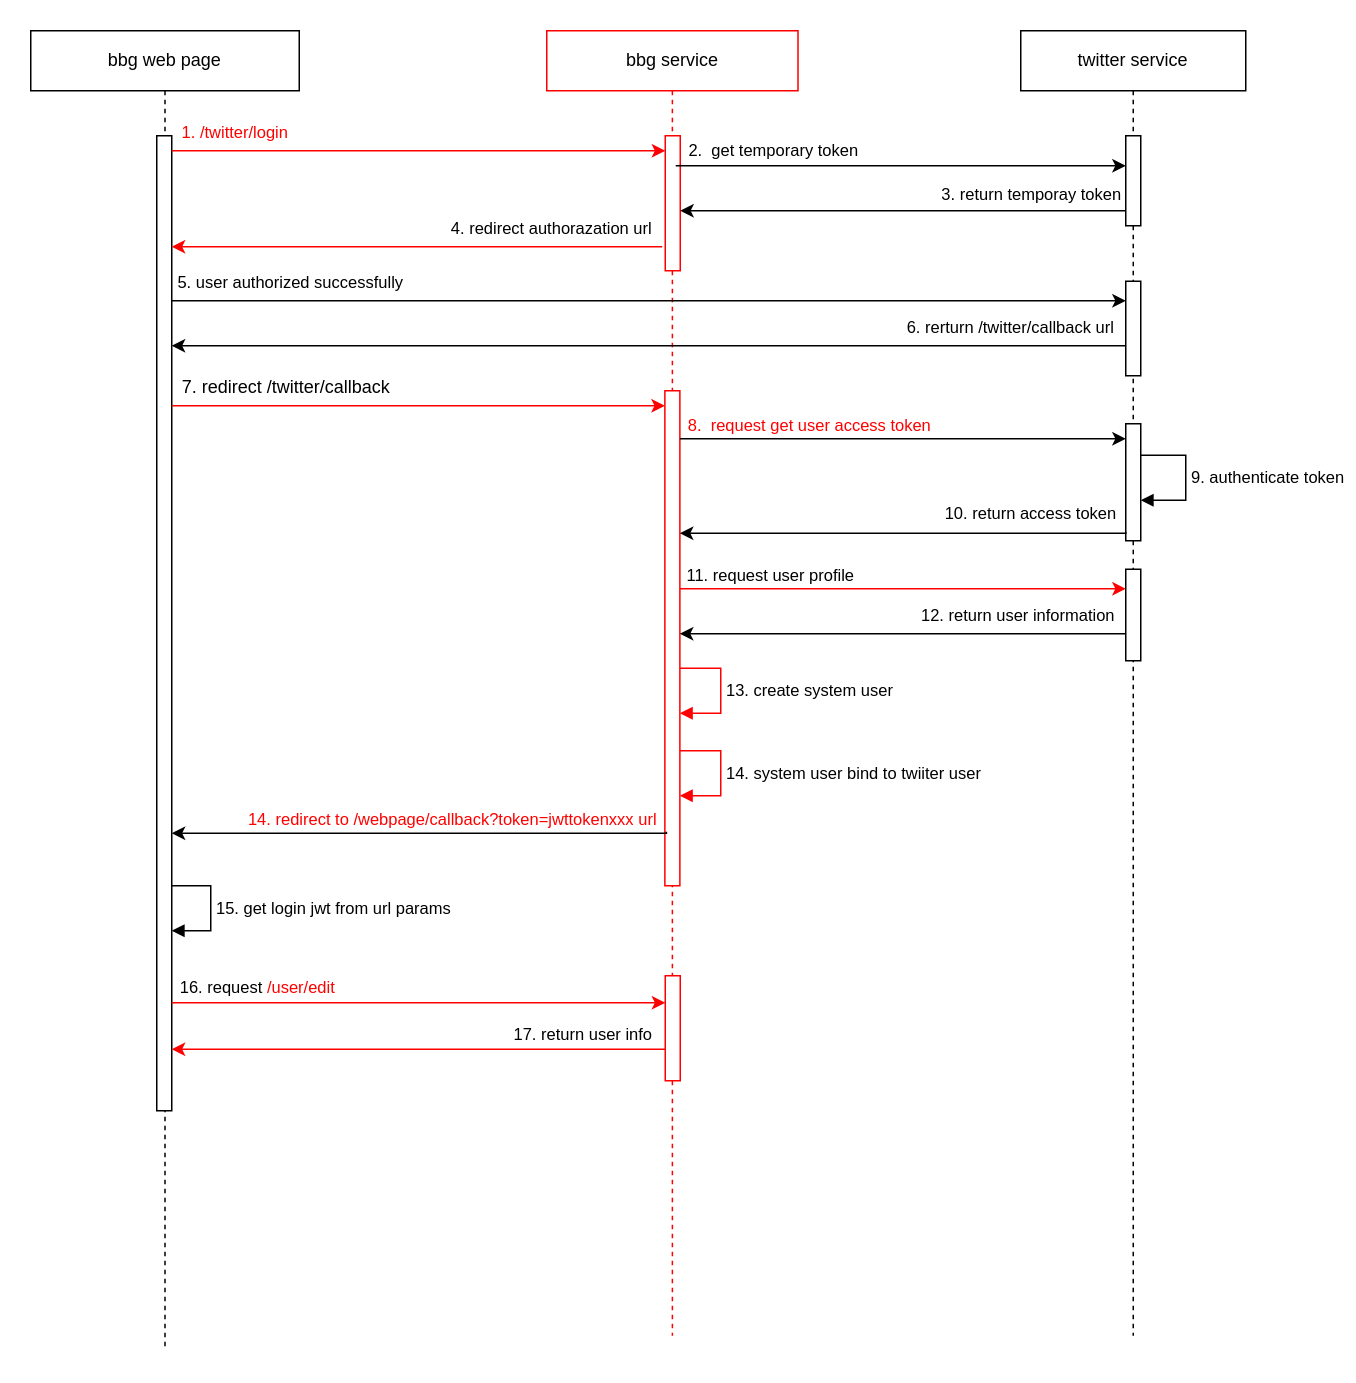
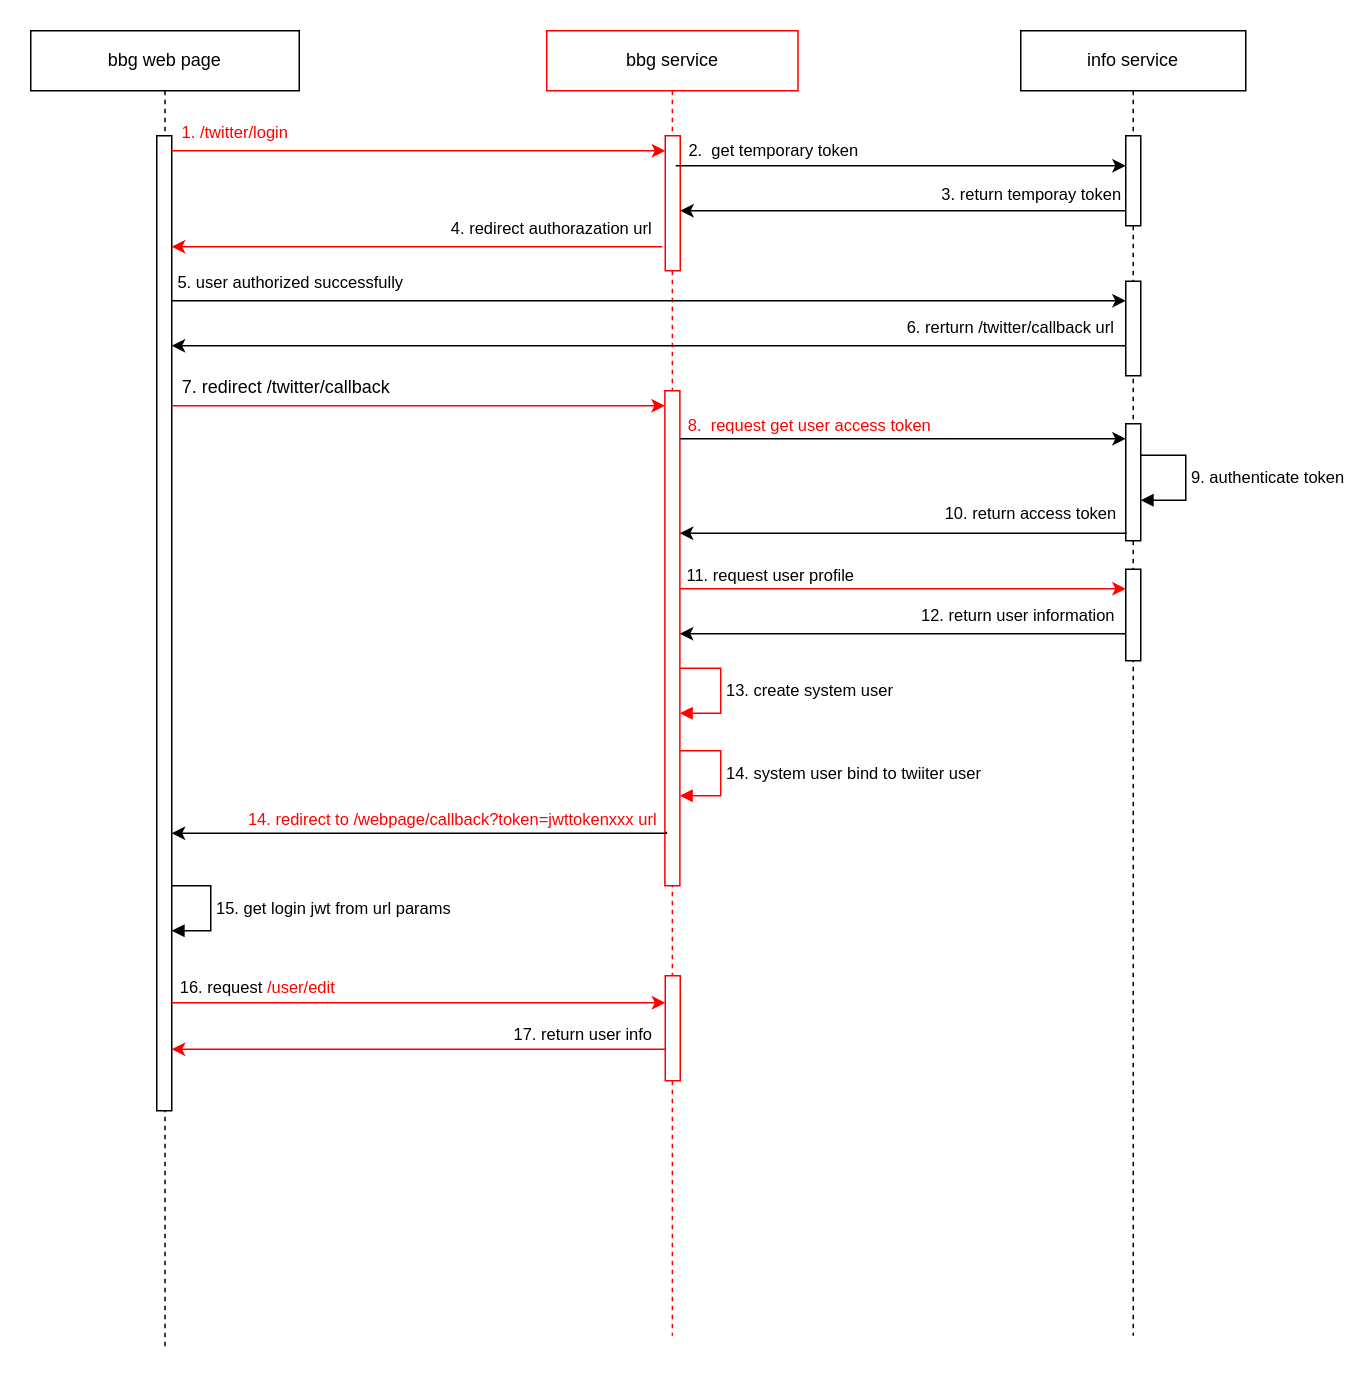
- <mxCell id="11" value="twitter service" style="shape=umlLifeline;perimeter=lifelinePerimeter;whiteSpace=wrap;html=1;container=1;dropTarget=0;collapsible=0;recursiveResize=0;outlineConnect=0;portConstraint=eastwest;newEdgeStyle={&quot;curved&quot;:0,&quot;rounded&quot;:0};" vertex="1" parent="1"><mxGeometry x="680" y="20" width="150" height="870" as="geometry" /></mxCell>
+ <mxCell id="11" value="info service" style="shape=umlLifeline;perimeter=lifelinePerimeter;whiteSpace=wrap;html=1;container=1;dropTarget=0;collapsible=0;recursiveResize=0;outlineConnect=0;portConstraint=eastwest;newEdgeStyle={&quot;curved&quot;:0,&quot;rounded&quot;:0};" vertex="1" parent="1"><mxGeometry x="680" y="20" width="150" height="870" as="geometry" /></mxCell>
